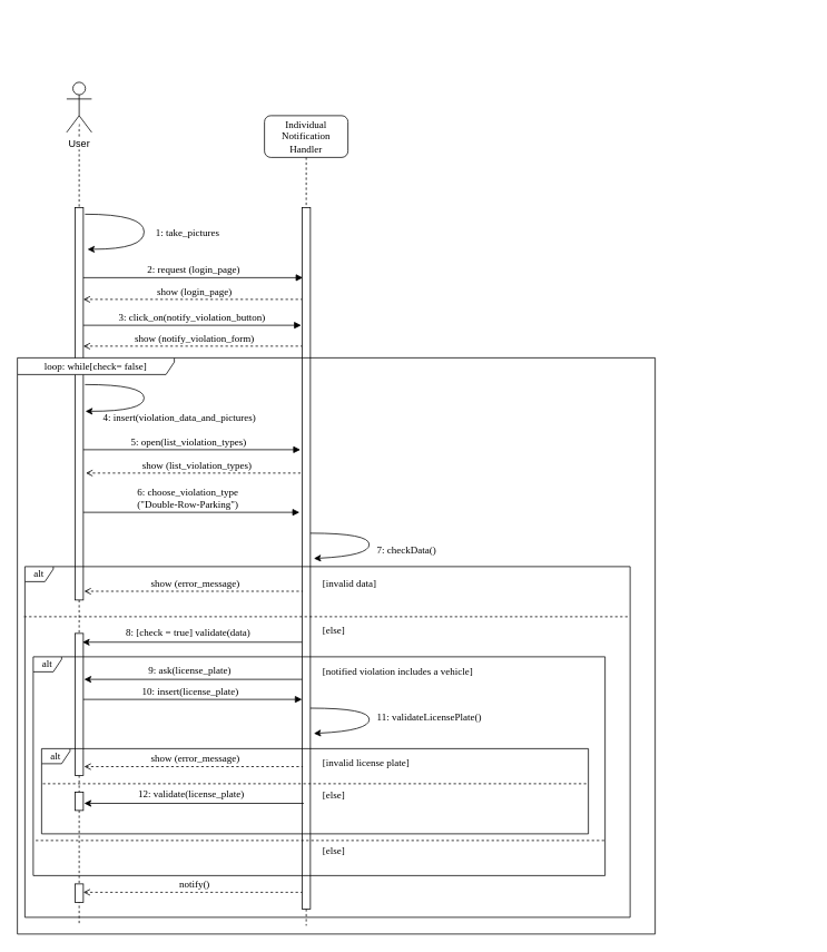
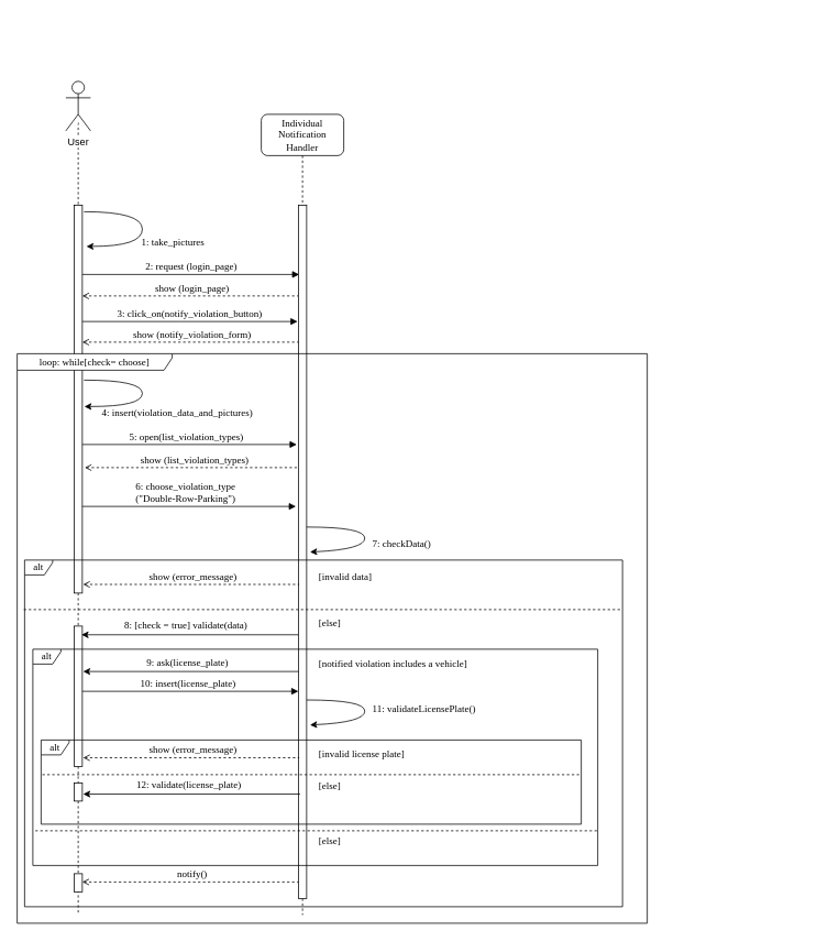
- <mxCell id="23" value="&lt;font color=&quot;#000000&quot;&gt;1&lt;/font&gt;&lt;font color=&quot;#000000&quot;&gt;: take_pictures&lt;/font&gt;" parent="1" vertex="1" style="text;html=1;resizable=0;points=[];autosize=1;align=left;verticalAlign=top;spacingTop=-4;fontColor=#FFFFFF;fontFamily=Verdana;"><mxGeometry as="geometry" height="20" width="110" y="268" x="184" /></mxCell>
+ <mxCell id="23" value="&lt;font color=&quot;#000000&quot;&gt;1&lt;/font&gt;&lt;font color=&quot;#000000&quot;&gt;: take_pictures&lt;/font&gt;" parent="1" vertex="1" style="text;html=1;resizable=0;points=[];autosize=1;align=left;verticalAlign=top;spacingTop=-4;fontColor=#FFFFFF;fontFamily=Verdana;"><mxGeometry x="169" y="283" as="geometry" height="20" width="110" /></mxCell>
- <mxCell id="60" value="&lt;font color=&quot;#000000&quot;&gt;loop: while[check= false]&lt;/font&gt;" parent="1" vertex="1" style="shape=umlFrame;whiteSpace=wrap;html=1;labelBackgroundColor=none;fontFamily=Verdana;fontColor=#FFFFFF;width=188;height=20;"><mxGeometry as="geometry" height="690" width="764" y="428" x="20" /></mxCell>
+ <mxCell id="60" value="&lt;font color=&quot;#000000&quot;&gt;loop: while[check= choose]&lt;/font&gt;" parent="1" vertex="1" style="shape=umlFrame;whiteSpace=wrap;html=1;labelBackgroundColor=none;fontFamily=Verdana;fontColor=#FFFFFF;width=188;height=20;"><mxGeometry as="geometry" height="690" width="764" y="428" x="20" /></mxCell>
